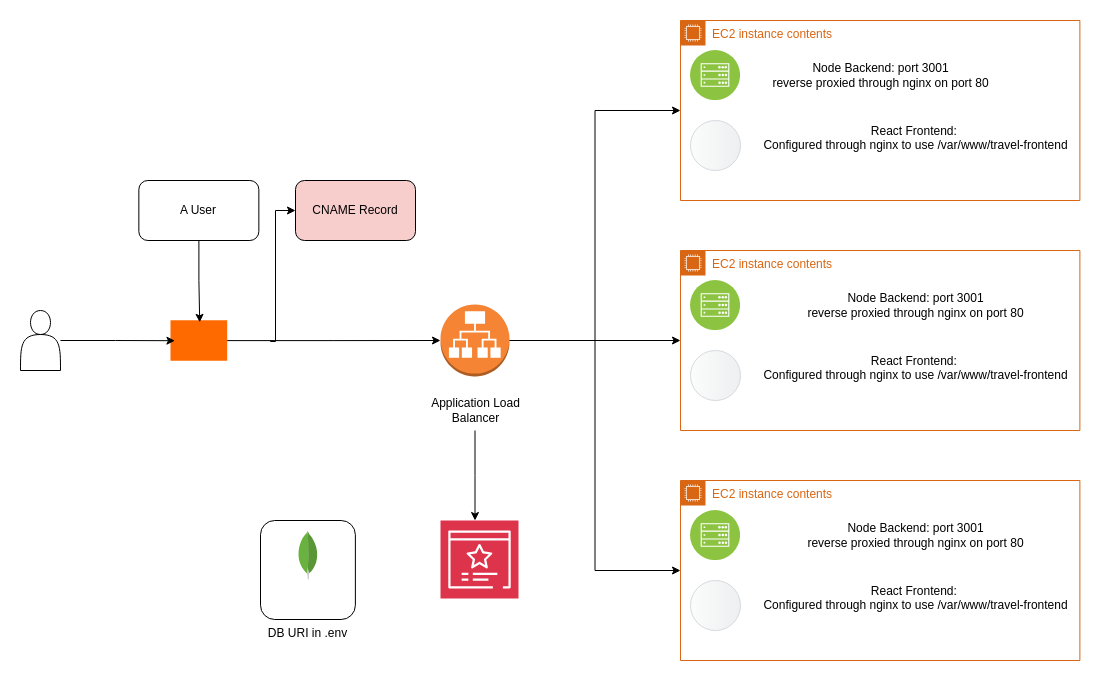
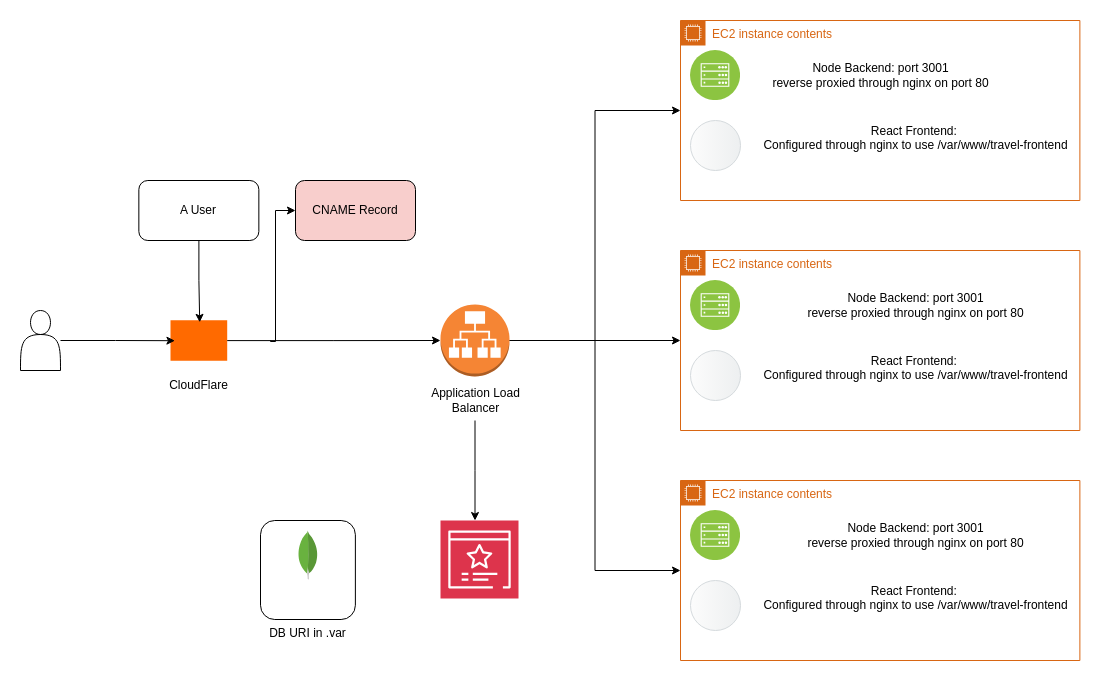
+ <mxCell id="23" value="CloudFlare" style="text;html=1;align=center;verticalAlign=middle;resizable=0;points=[];autosize=1;strokeColor=none;fillColor=none;" vertex="1" parent="1"><mxGeometry x="158.35" y="370" width="80" height="30" as="geometry" /></mxCell>
- <mxCell id="31" value="Application Load&lt;div&gt;Balancer&lt;/div&gt;" style="text;html=1;align=center;verticalAlign=middle;resizable=0;points=[];autosize=1;strokeColor=none;fillColor=none;" vertex="1" parent="1"><mxGeometry x="419.5" y="390" width="110" height="40" as="geometry" /></mxCell>
+ <mxCell id="31" value="Application Load&lt;div&gt;Balancer&lt;/div&gt;" style="text;html=1;align=center;verticalAlign=middle;resizable=0;points=[];autosize=1;strokeColor=none;fillColor=none;" vertex="1" parent="1"><mxGeometry x="419.5" y="380" width="110" height="40" as="geometry" /></mxCell>
- <mxCell id="35" value="DB URI in .env&lt;div&gt;&lt;br&gt;&lt;/div&gt;" style="text;html=1;align=center;verticalAlign=middle;resizable=0;points=[];autosize=1;strokeColor=none;fillColor=none;" vertex="1" parent="1"><mxGeometry x="257.44" y="620" width="100" height="40" as="geometry" /></mxCell>
+ <mxCell id="35" value="DB URI in .var&lt;div&gt;&lt;br&gt;&lt;/div&gt;" style="text;html=1;align=center;verticalAlign=middle;resizable=0;points=[];autosize=1;strokeColor=none;fillColor=none;" vertex="1" parent="1"><mxGeometry x="257.44" y="620" width="100" height="40" as="geometry" /></mxCell>
